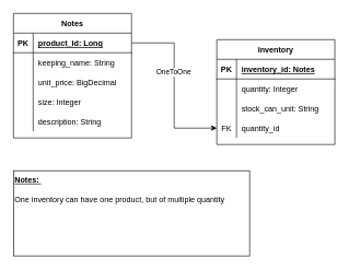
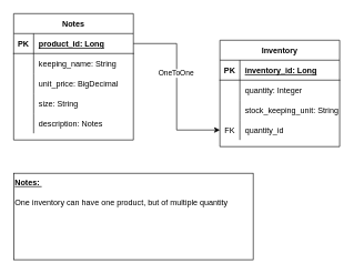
- <mxCell id="21" value="inventory_id: Notes" style="shape=partialRectangle;connectable=0;fillColor=none;top=0;left=0;bottom=0;right=0;align=left;spacingLeft=6;fontStyle=5;overflow=hidden;" vertex="1" parent="19"><mxGeometry x="30" width="150" height="30" as="geometry"><mxRectangle width="150" height="30" as="alternateBounds" /></mxGeometry></mxCell>
+ <mxCell id="21" value="inventory_id: Long" style="shape=partialRectangle;connectable=0;fillColor=none;top=0;left=0;bottom=0;right=0;align=left;spacingLeft=6;fontStyle=5;overflow=hidden;" vertex="1" parent="19"><mxGeometry x="30" width="150" height="30" as="geometry"><mxRectangle width="150" height="30" as="alternateBounds" /></mxGeometry></mxCell>
- <mxCell id="14" value="size: Integer" style="shape=partialRectangle;connectable=0;fillColor=none;top=0;left=0;bottom=0;right=0;align=left;spacingLeft=6;overflow=hidden;" vertex="1" parent="12"><mxGeometry x="30" width="150" height="30" as="geometry"><mxRectangle width="150" height="30" as="alternateBounds" /></mxGeometry></mxCell>
+ <mxCell id="14" value="size: String" style="shape=partialRectangle;connectable=0;fillColor=none;top=0;left=0;bottom=0;right=0;align=left;spacingLeft=6;overflow=hidden;" vertex="1" parent="12"><mxGeometry x="30" width="150" height="30" as="geometry"><mxRectangle width="150" height="30" as="alternateBounds" /></mxGeometry></mxCell>
- <mxCell id="27" value="stock_can_unit: String" style="shape=partialRectangle;connectable=0;fillColor=none;top=0;left=0;bottom=0;right=0;align=left;spacingLeft=6;overflow=hidden;" vertex="1" parent="25"><mxGeometry x="30" width="150" height="30" as="geometry"><mxRectangle width="150" height="30" as="alternateBounds" /></mxGeometry></mxCell>
+ <mxCell id="27" value="stock_keeping_unit: String" style="shape=partialRectangle;connectable=0;fillColor=none;top=0;left=0;bottom=0;right=0;align=left;spacingLeft=6;overflow=hidden;" vertex="1" parent="25"><mxGeometry x="30" width="150" height="30" as="geometry"><mxRectangle width="150" height="30" as="alternateBounds" /></mxGeometry></mxCell>
- <mxCell id="17" value="description: String" style="shape=partialRectangle;connectable=0;fillColor=none;top=0;left=0;bottom=0;right=0;align=left;spacingLeft=6;overflow=hidden;" vertex="1" parent="15"><mxGeometry x="30" width="150" height="30" as="geometry"><mxRectangle width="150" height="30" as="alternateBounds" /></mxGeometry></mxCell>
+ <mxCell id="17" value="description: Notes" style="shape=partialRectangle;connectable=0;fillColor=none;top=0;left=0;bottom=0;right=0;align=left;spacingLeft=6;overflow=hidden;" vertex="1" parent="15"><mxGeometry x="30" width="150" height="30" as="geometry"><mxRectangle width="150" height="30" as="alternateBounds" /></mxGeometry></mxCell>
